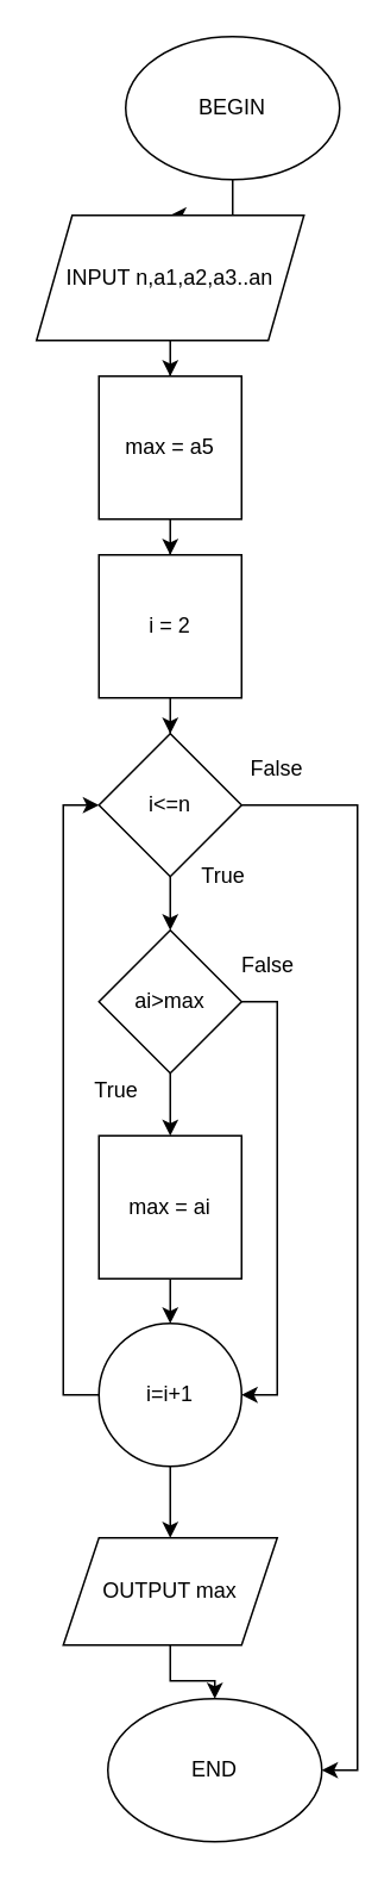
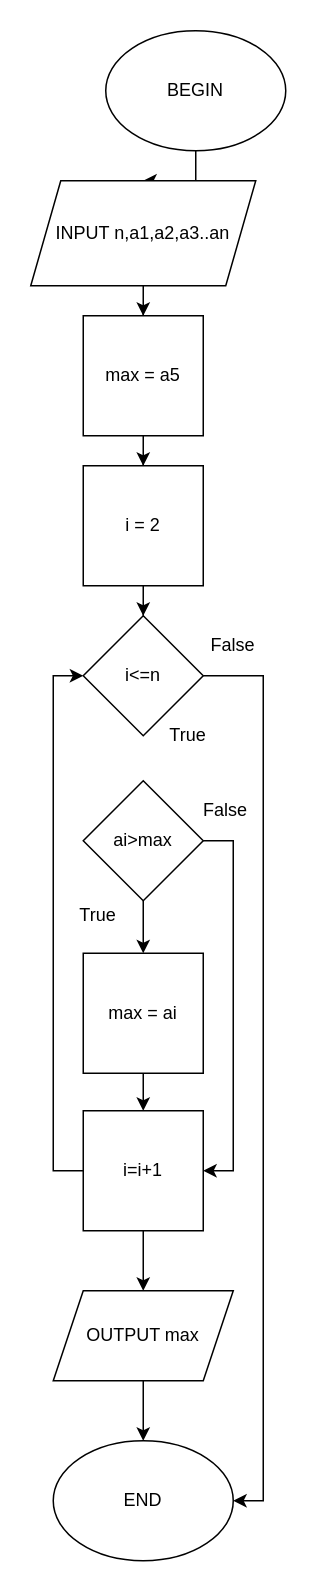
- <mxCell id="11" value="" style="edgeStyle=orthogonalEdgeStyle;rounded=0;orthogonalLoop=1;jettySize=auto;html=1;" edge="1" parent="1" source="12" target="25"><mxGeometry relative="1" as="geometry" /></mxCell>
- <mxCell id="17" value="i=i+1" style="ellipse;whiteSpace=wrap;html=1;aspect=fixed;" vertex="1" parent="1"><mxGeometry x="55" y="740" width="80" height="80" as="geometry" /></mxCell>
+ <mxCell id="17" value="i=i+1" style="whiteSpace=wrap;html=1;aspect=fixed;" vertex="1" parent="1"><mxGeometry x="55" y="740" width="80" height="80" as="geometry" /></mxCell>
- <mxCell id="20" value="END" style="ellipse;whiteSpace=wrap;html=1;" vertex="1" parent="1"><mxGeometry x="60" y="950" width="120" height="80" as="geometry" /></mxCell>
+ <mxCell id="20" value="END" style="ellipse;whiteSpace=wrap;html=1;" vertex="1" parent="1"><mxGeometry x="35" y="960" width="120" height="80" as="geometry" /></mxCell>
